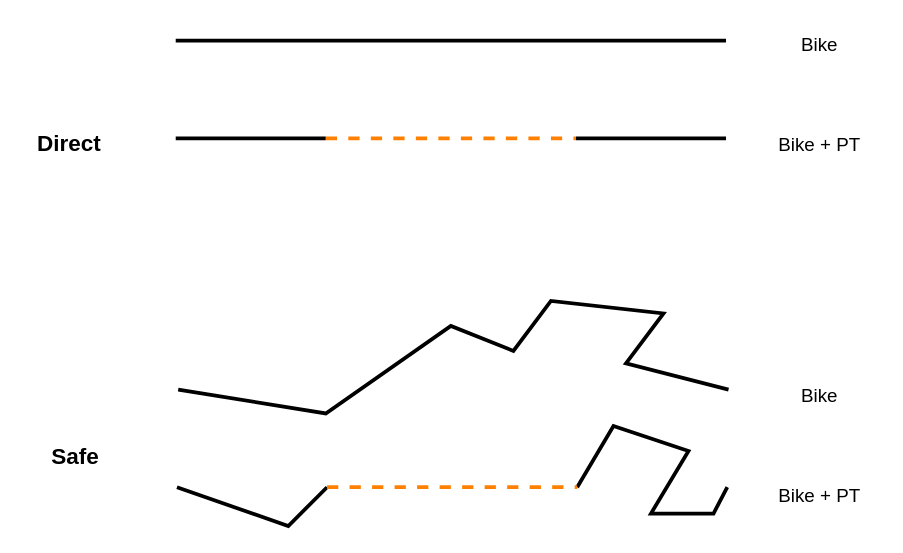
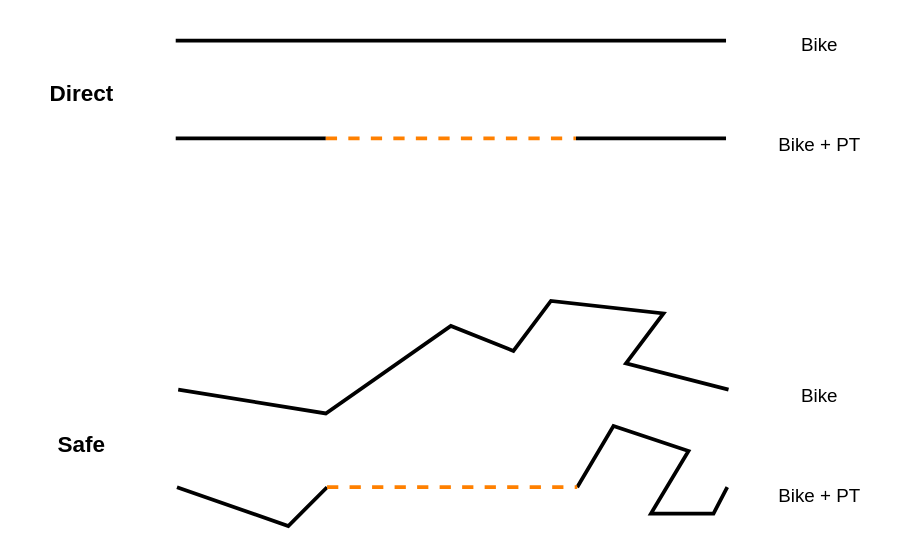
- <mxCell id="10" value="Direct" style="text;html=1;align=center;verticalAlign=middle;whiteSpace=wrap;rounded=0;fontSize=18;fontStyle=1" vertex="1" parent="1"><mxGeometry x="10" y="100" width="90" height="30" as="geometry" /></mxCell>
+ <mxCell id="10" value="Direct" style="text;html=1;align=center;verticalAlign=middle;whiteSpace=wrap;rounded=0;fontSize=18;fontStyle=1" vertex="1" parent="1"><mxGeometry x="20" y="60" width="90" height="30" as="geometry" /></mxCell>
- <mxCell id="11" value="Safe" style="text;html=1;align=center;verticalAlign=middle;whiteSpace=wrap;rounded=0;fontSize=18;fontStyle=1" vertex="1" parent="1"><mxGeometry x="15" y="350" width="90" height="30" as="geometry" /></mxCell>
+ <mxCell id="11" value="Safe" style="text;html=1;align=center;verticalAlign=middle;whiteSpace=wrap;rounded=0;fontSize=18;fontStyle=1" vertex="1" parent="1"><mxGeometry x="20" y="340" width="90" height="30" as="geometry" /></mxCell>
